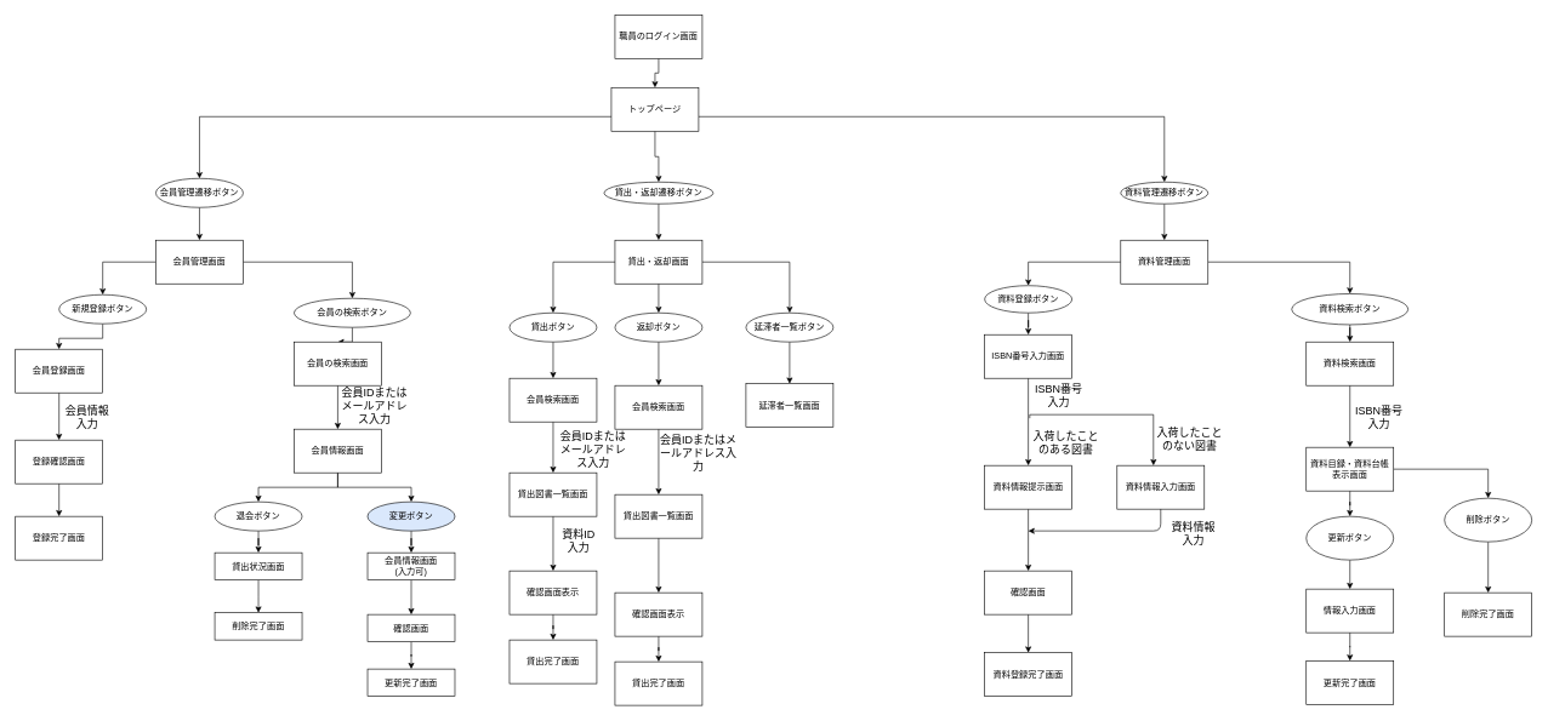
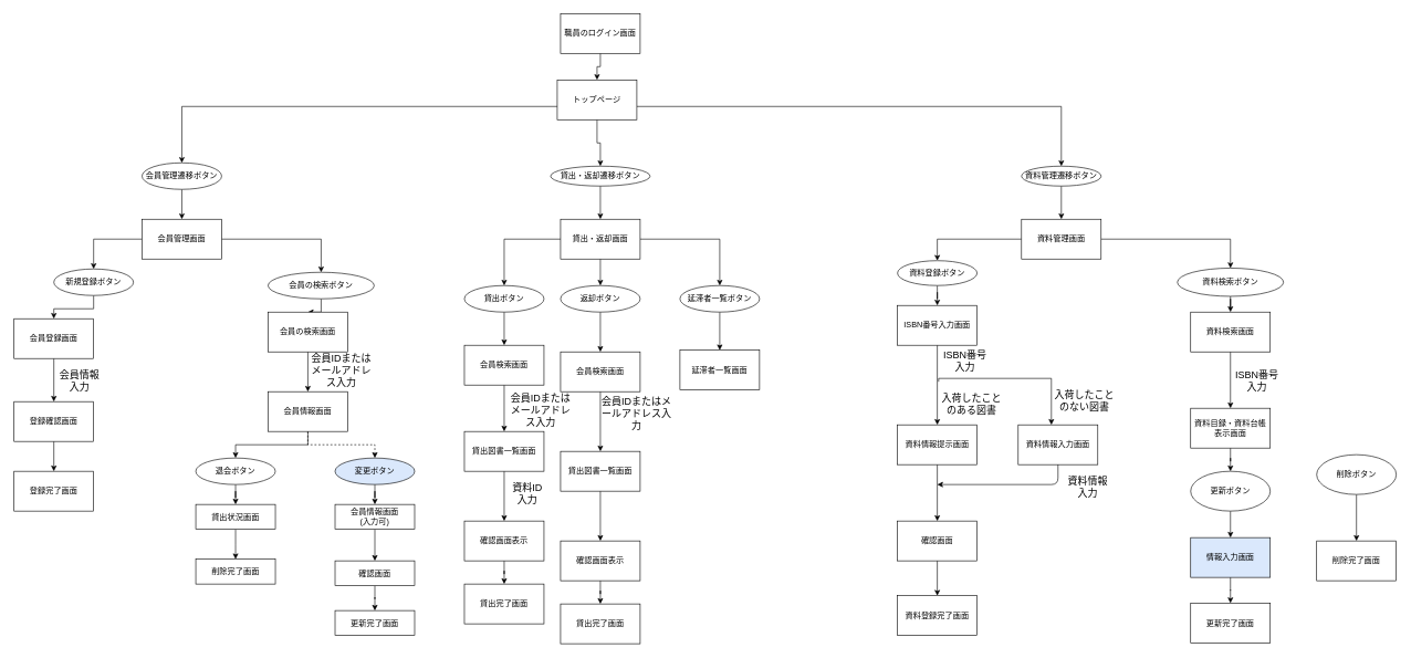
- <mxCell id="91" value="" style="edgeStyle=orthogonalEdgeStyle;rounded=0;orthogonalLoop=1;jettySize=auto;html=1;" parent="1" source="93" target="100" edge="1"><mxGeometry relative="1" as="geometry" /></mxCell>
- <mxCell id="69" value="" style="edgeStyle=orthogonalEdgeStyle;rounded=0;orthogonalLoop=1;jettySize=auto;html=1;exitX=0.5;exitY=1;exitDx=0;exitDy=0;entryX=0.5;entryY=0;entryDx=0;entryDy=0;" parent="1" source="70" target="73" edge="1"><mxGeometry relative="1" as="geometry"><mxPoint x="564" y="700" as="targetPoint" /></mxGeometry></mxCell>
+ <mxCell id="69" value="" style="edgeStyle=orthogonalEdgeStyle;rounded=0;orthogonalLoop=1;jettySize=auto;html=1;exitX=0.5;exitY=1;exitDx=0;exitDy=0;entryX=0.5;entryY=0;entryDx=0;entryDy=0;dashed=1;" parent="1" source="70" target="73" edge="1"><mxGeometry relative="1" as="geometry"><mxPoint x="564" y="700" as="targetPoint" /></mxGeometry></mxCell>
- <mxCell id="97" value="情報入力画面" style="whiteSpace=wrap;html=1;rounded=0;" parent="1" vertex="1"><mxGeometry x="1794" y="810" width="120" height="60" as="geometry" /></mxCell>
+ <mxCell id="97" value="情報入力画面" style="whiteSpace=wrap;html=1;rounded=0;fillColor=#dae8fc;" parent="1" vertex="1"><mxGeometry x="1794" y="810" width="120" height="60" as="geometry" /></mxCell>
